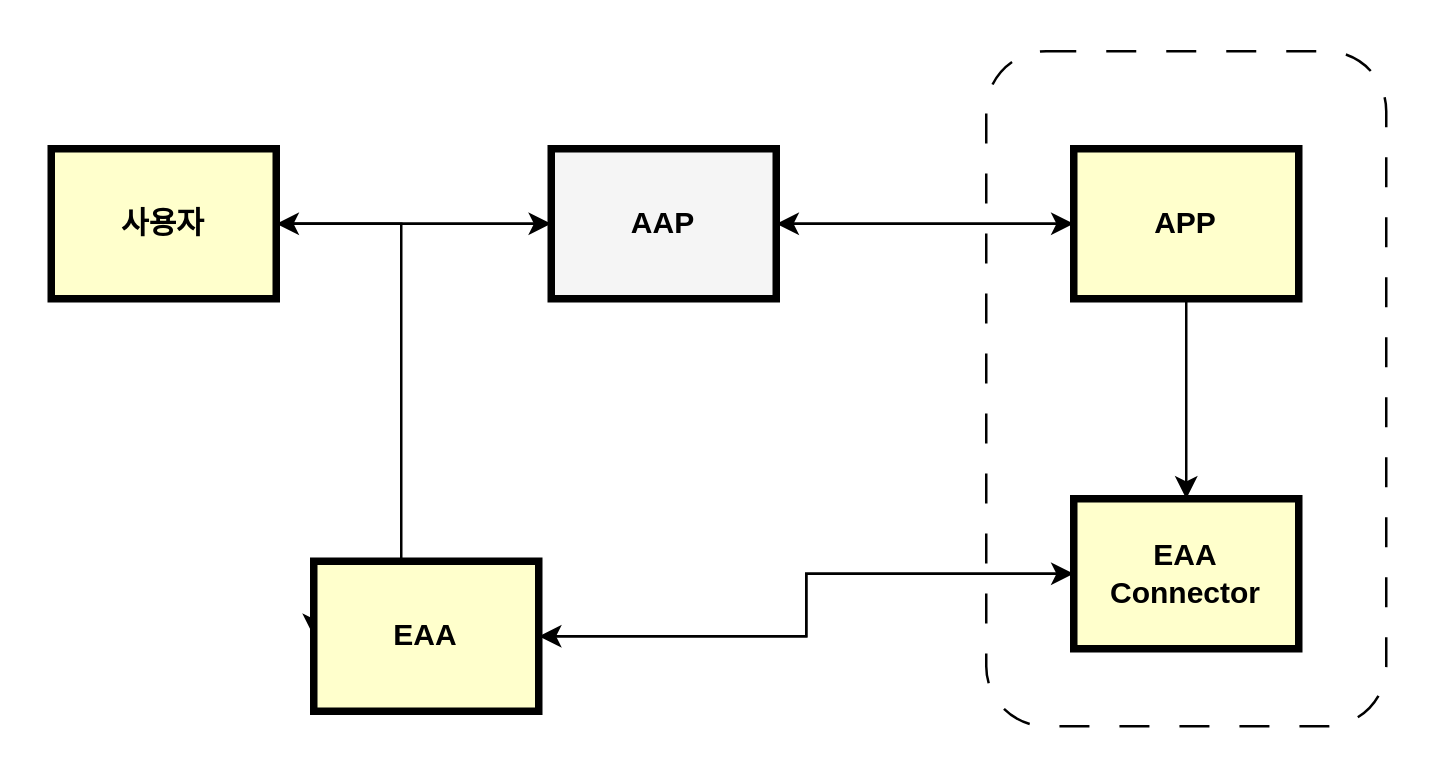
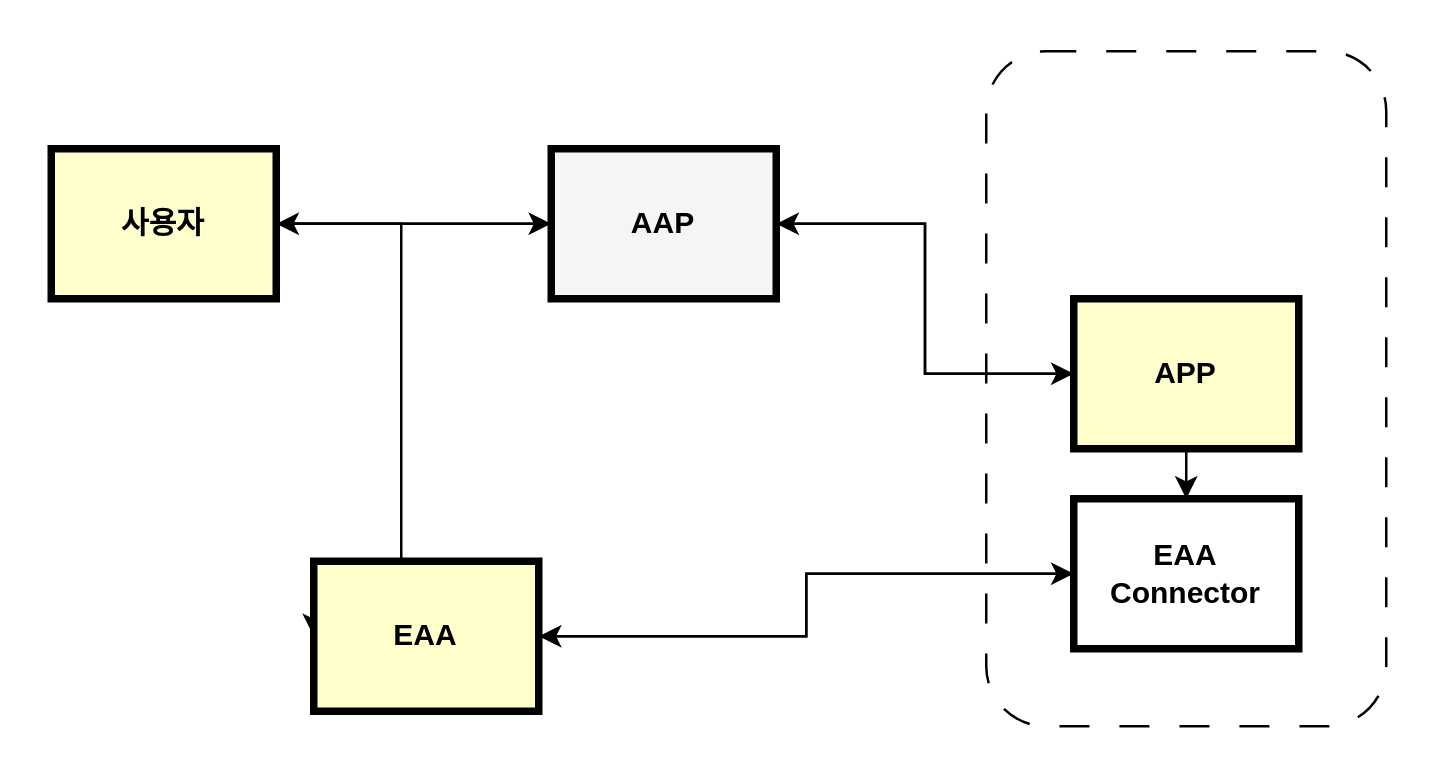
- <mxCell id="15" value="APP" style="whiteSpace=wrap;align=center;verticalAlign=middle;fontStyle=1;strokeWidth=3;fillColor=#FFFFCC" vertex="1" parent="1"><mxGeometry x="429" y="59" width="90" height="60" as="geometry" /></mxCell>
+ <mxCell id="15" value="APP" style="whiteSpace=wrap;align=center;verticalAlign=middle;fontStyle=1;strokeWidth=3;fillColor=#FFFFCC" vertex="1" parent="1"><mxGeometry x="429" y="119" width="90" height="60" as="geometry" /></mxCell>
- <mxCell id="12" value="EAA&#10;Connector" style="whiteSpace=wrap;align=center;verticalAlign=middle;fontStyle=1;strokeWidth=3;fillColor=#FFFFCC" vertex="1" parent="1"><mxGeometry x="429" y="199" width="90" height="60" as="geometry" /></mxCell>
+ <mxCell id="12" value="EAA&#10;Connector" style="whiteSpace=wrap;align=center;verticalAlign=middle;fontStyle=1;strokeWidth=3;fillColor=#ffffff;" vertex="1" parent="1"><mxGeometry x="429" y="199" width="90" height="60" as="geometry" /></mxCell>
